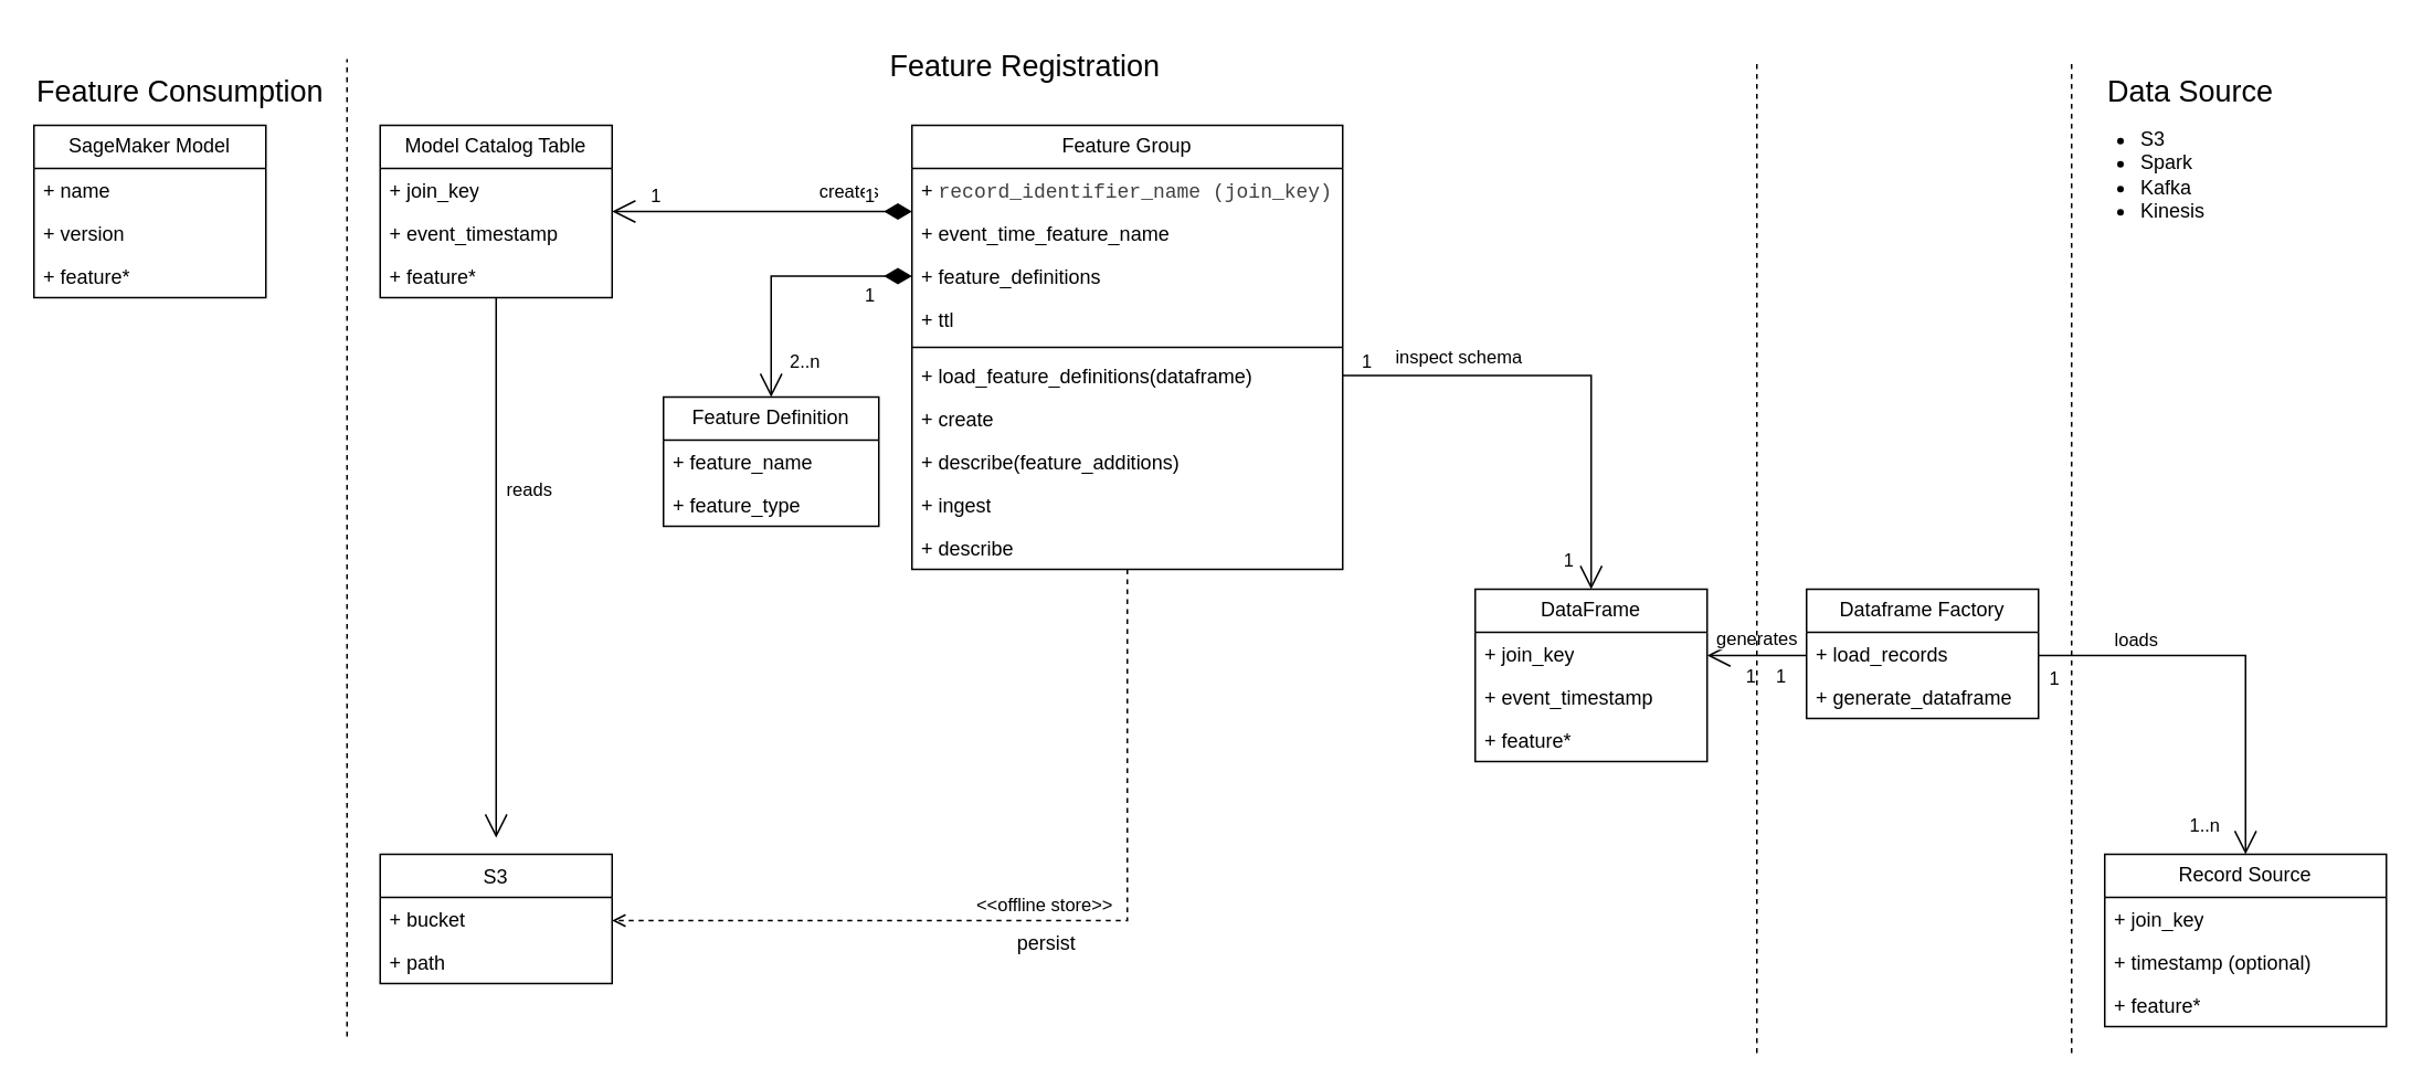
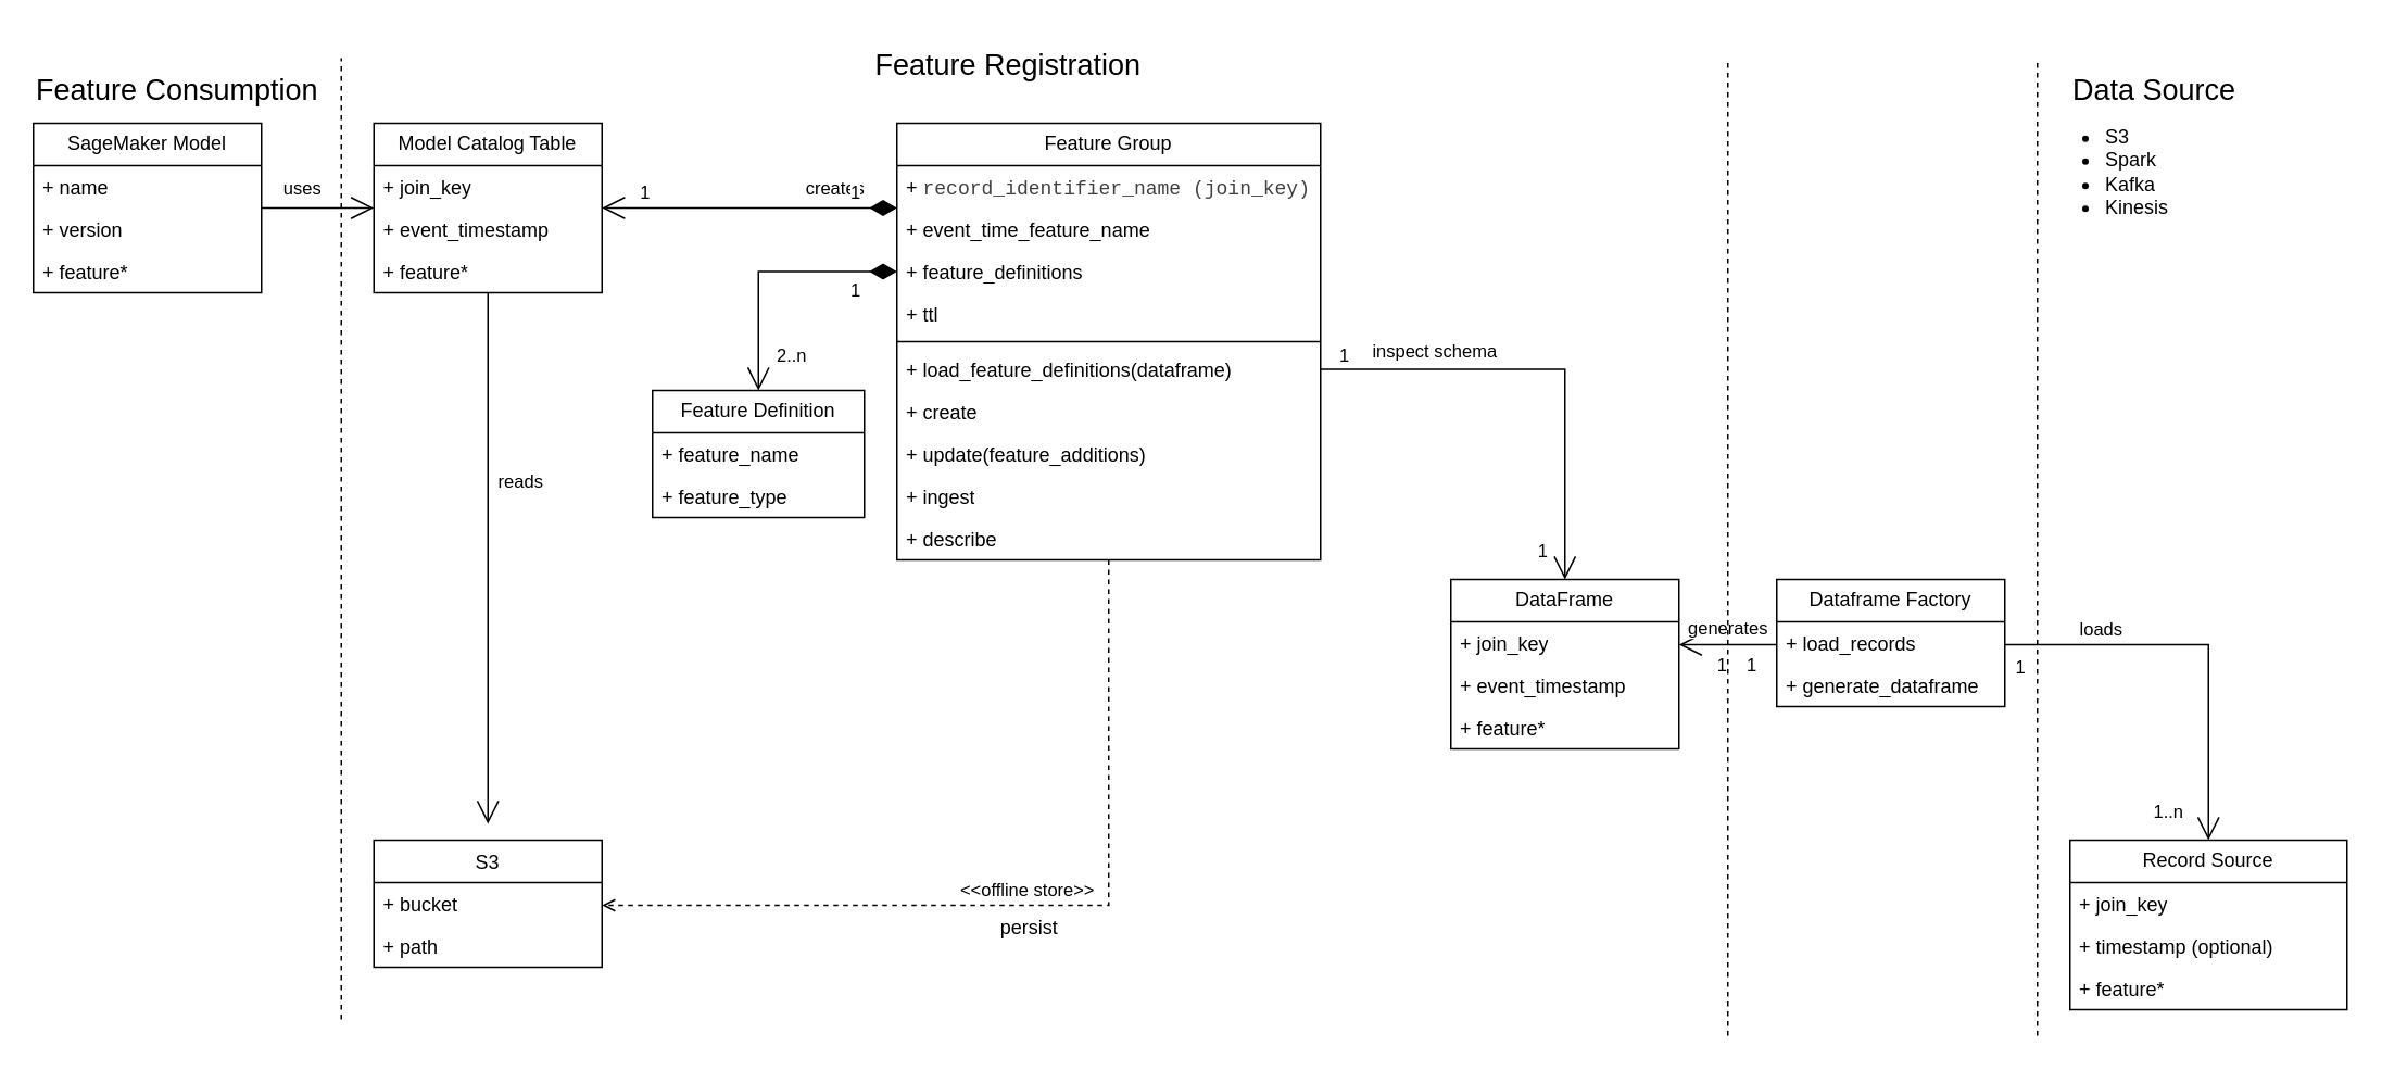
+ <mxCell id="53" value="uses" style="endArrow=open;endFill=1;endSize=12;html=1;rounded=0;" parent="1" source="49" target="33" edge="1"><mxGeometry x="-0.25" y="12" width="160" relative="1" as="geometry"><mxPoint x="329" y="435" as="sourcePoint" /><mxPoint x="489" y="435" as="targetPoint" /><mxPoint x="-1" as="offset" /></mxGeometry></mxCell>
- <mxCell id="14" value="+ describe(feature_additions)" style="text;strokeColor=none;fillColor=none;align=left;verticalAlign=top;spacingLeft=4;spacingRight=4;overflow=hidden;rotatable=0;points=[[0,0.5],[1,0.5]];portConstraint=eastwest;whiteSpace=wrap;html=1;" parent="6" vertex="1"><mxGeometry y="190" width="260" height="26" as="geometry" /></mxCell>
+ <mxCell id="14" value="+ update(feature_additions)" style="text;strokeColor=none;fillColor=none;align=left;verticalAlign=top;spacingLeft=4;spacingRight=4;overflow=hidden;rotatable=0;points=[[0,0.5],[1,0.5]];portConstraint=eastwest;whiteSpace=wrap;html=1;" parent="6" vertex="1"><mxGeometry y="190" width="260" height="26" as="geometry" /></mxCell>
